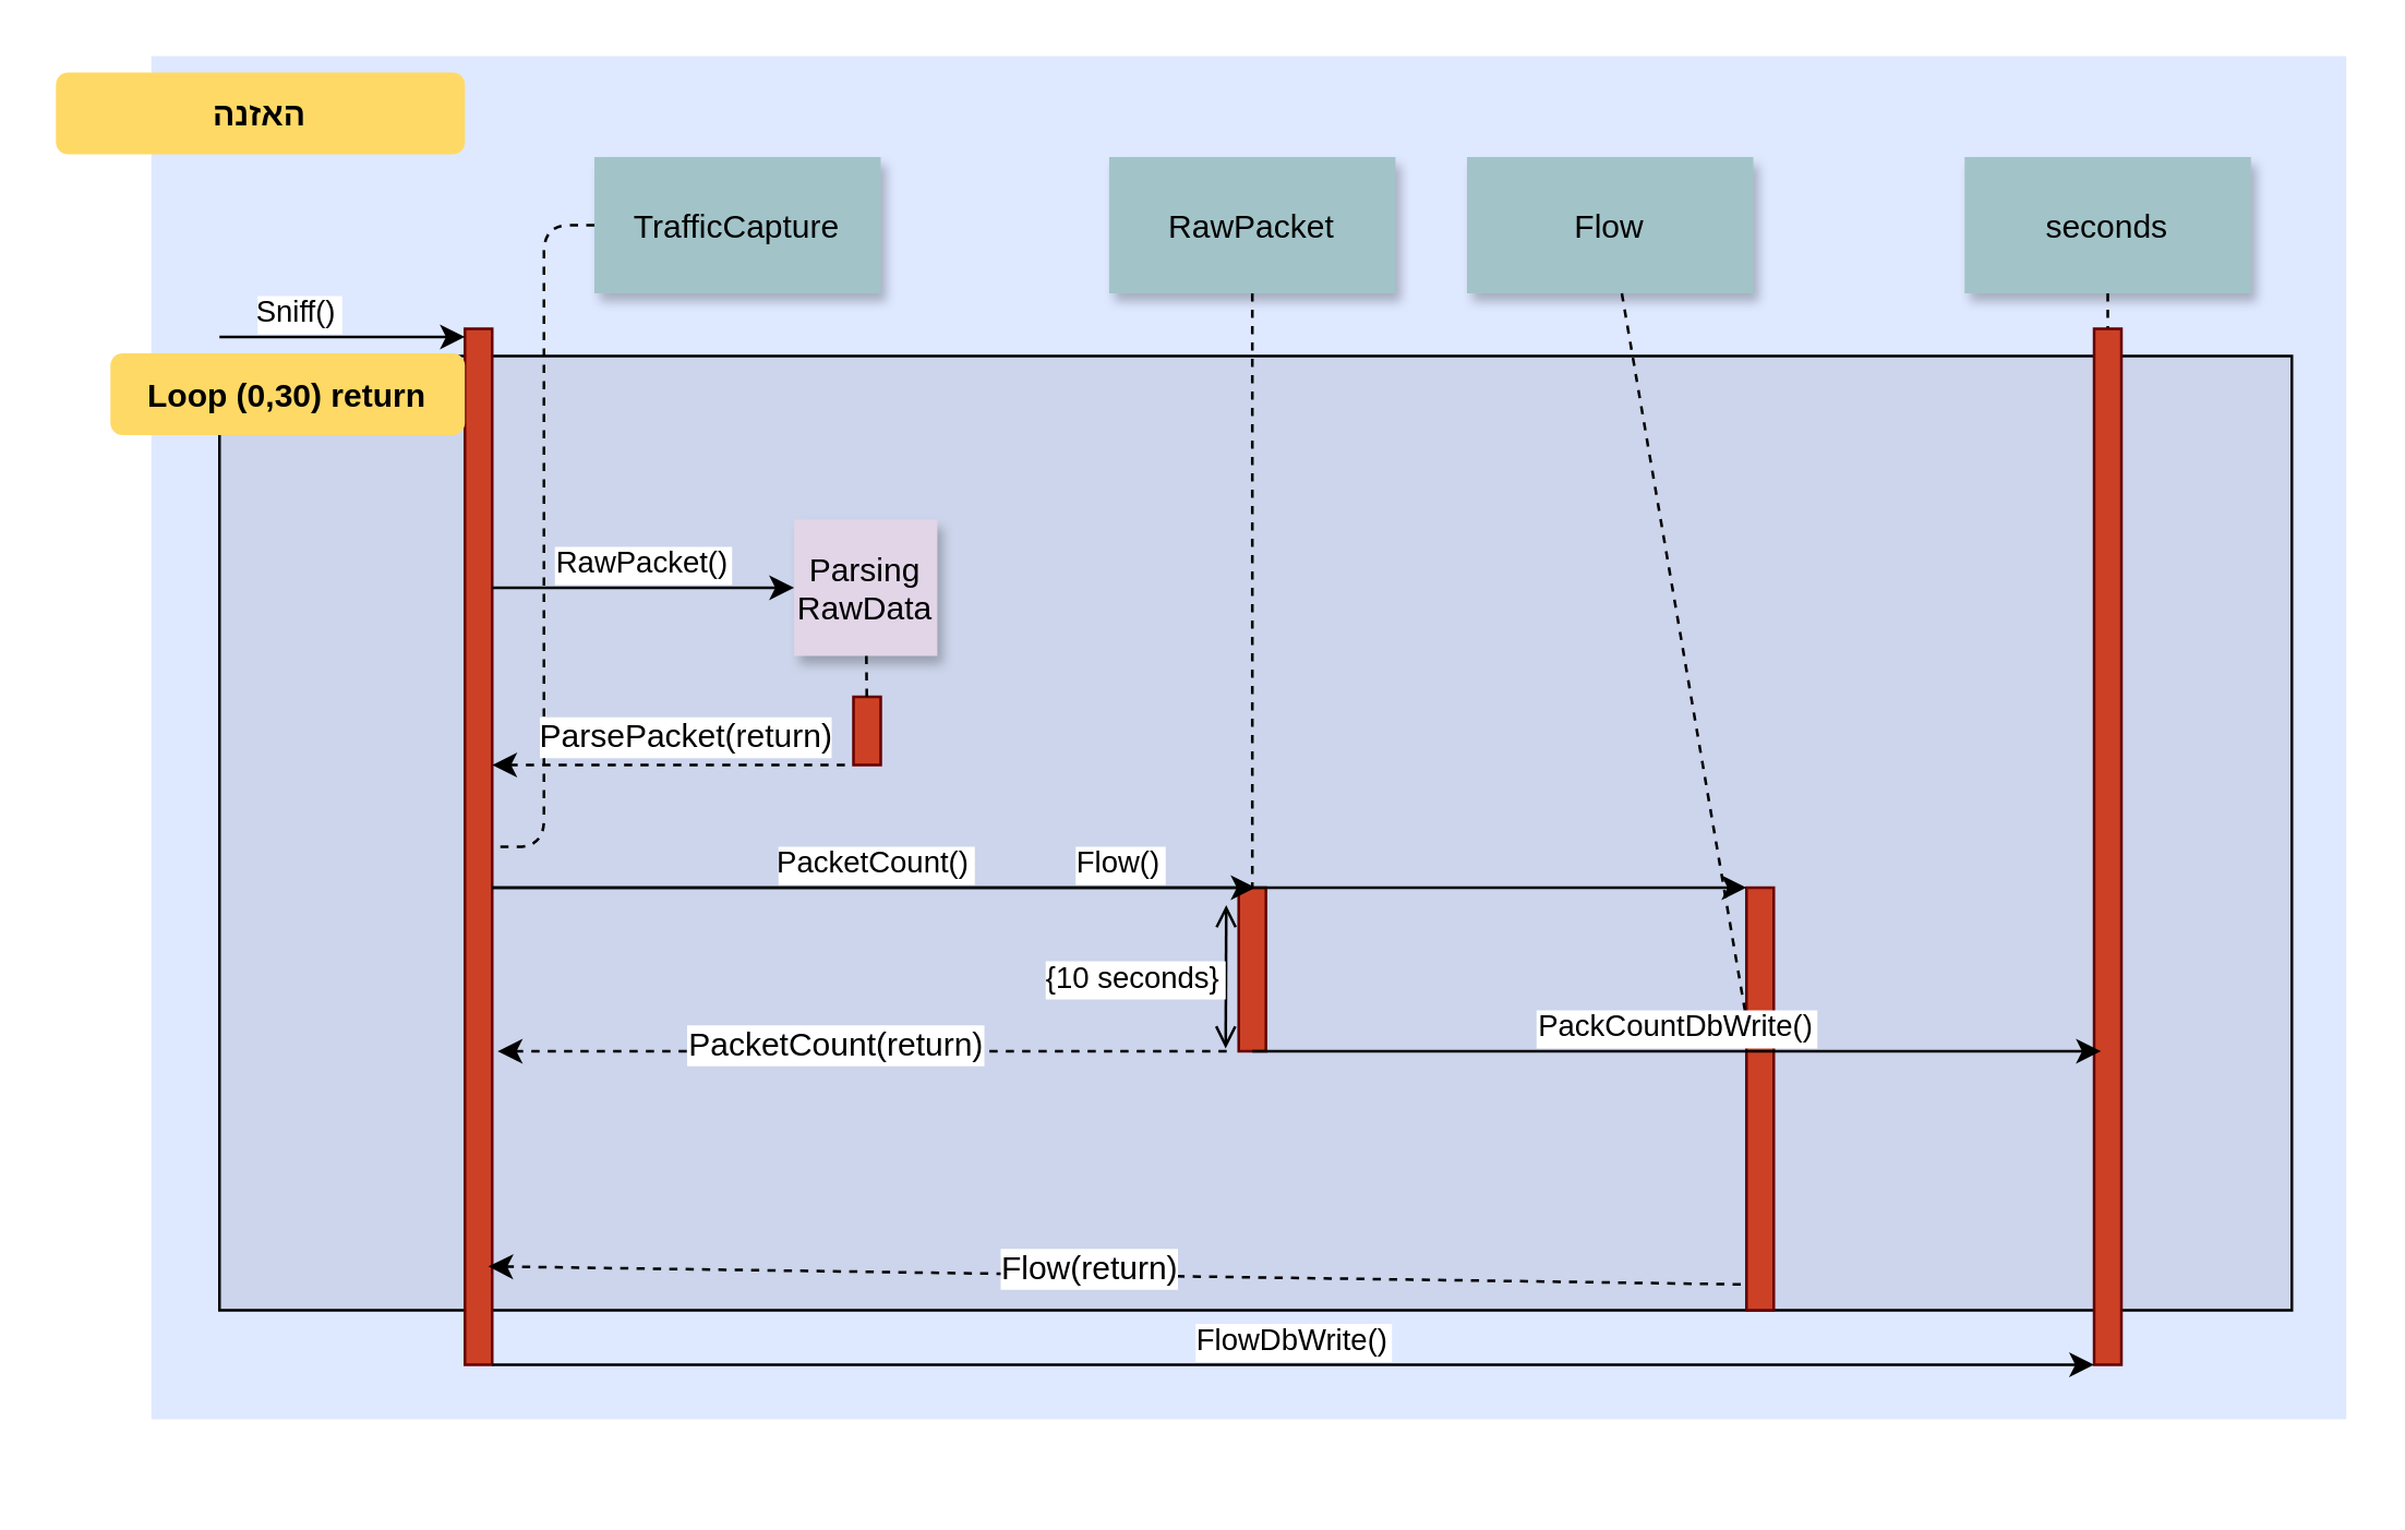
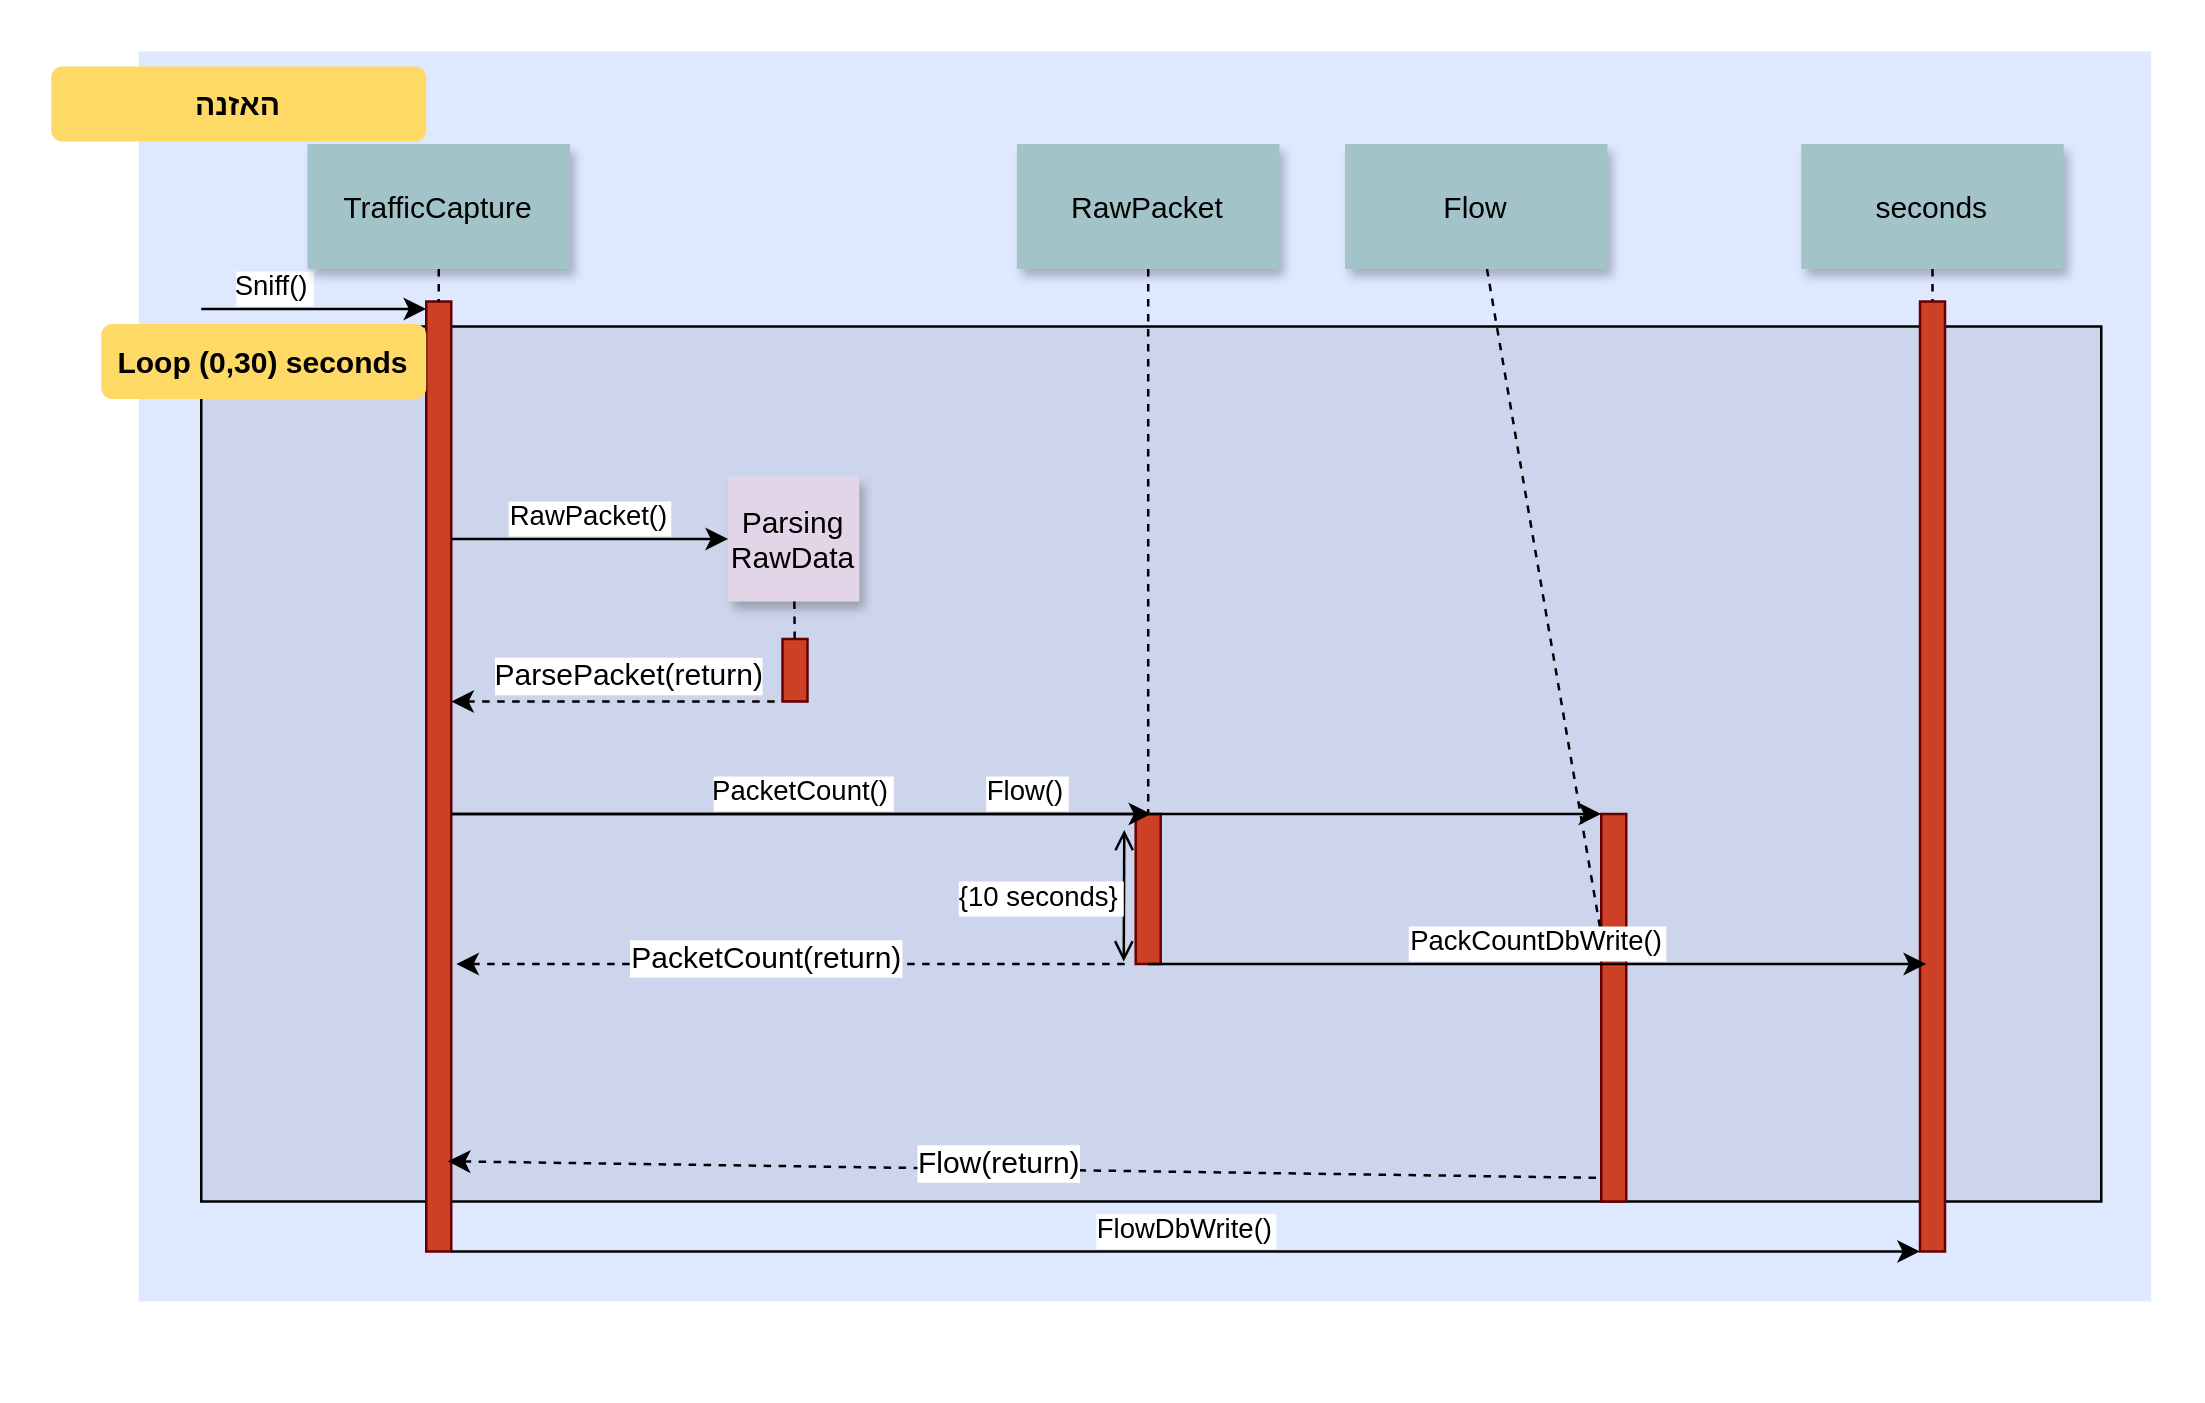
- <mxCell id="6" value="TrafficCapture" parent="1" style="shadow=1;fillColor=#A2C4C9;strokeColor=none" vertex="1"><mxGeometry x="217.5" y="57" as="geometry" width="105" height="50" /></mxCell>
+ <mxCell id="6" value="TrafficCapture" parent="1" style="shadow=1;fillColor=#A2C4C9;strokeColor=none" vertex="1"><mxGeometry as="geometry" x="122.5" y="57" width="105" height="50" /></mxCell>
- <mxCell id="22" value="Loop (0,30) return" parent="1" style="rounded=1;fontStyle=1;fillColor=#FFD966;strokeColor=none" vertex="1"><mxGeometry as="geometry" x="40" y="129" width="130" height="30" /></mxCell>
+ <mxCell id="22" value="Loop (0,30) seconds" parent="1" style="rounded=1;fontStyle=1;fillColor=#FFD966;strokeColor=none" vertex="1"><mxGeometry as="geometry" x="40" y="129" width="130" height="30" /></mxCell>
